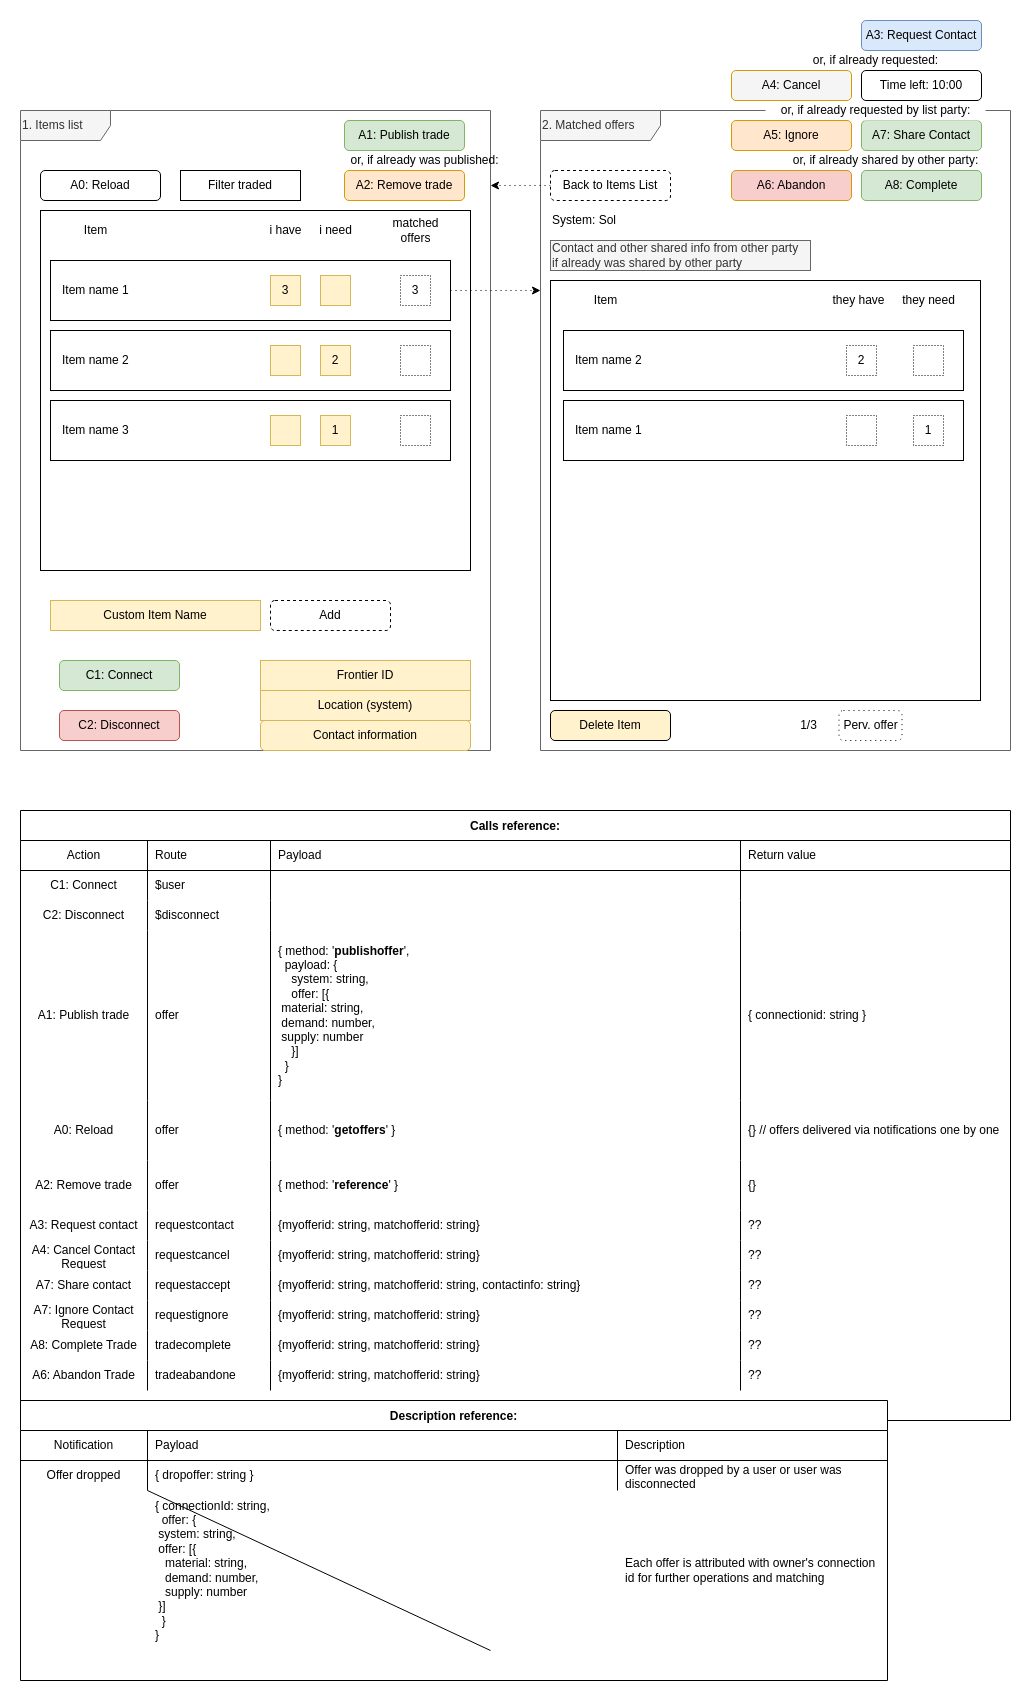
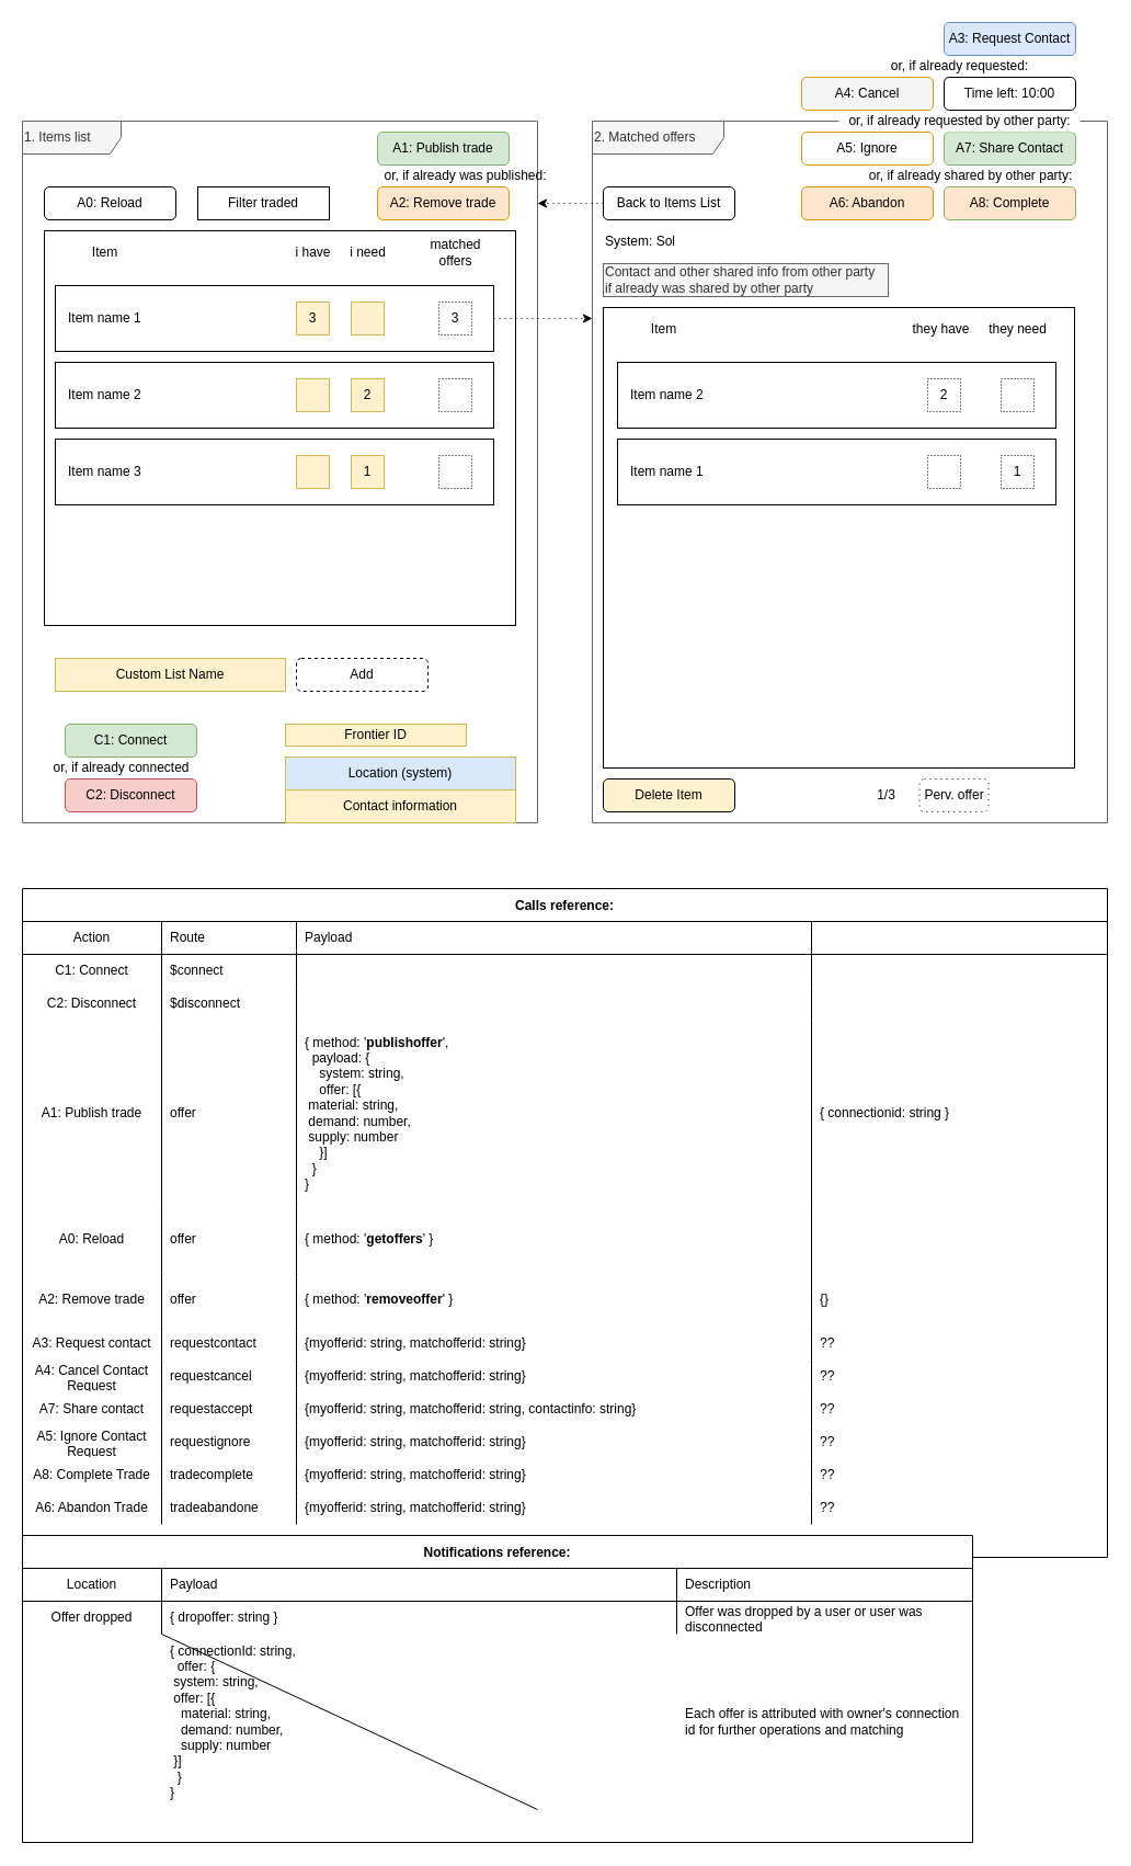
- <mxCell id="41" value="or, if already requested by list party:" style="text;html=1;align=center;verticalAlign=middle;resizable=0;points=[];autosize=1;strokeColor=none;fillColor=#ffffff;" parent="1" vertex="1"><mxGeometry x="765" y="100" width="220" height="20" as="geometry" /></mxCell>
+ <mxCell id="41" value="or, if already requested by other party:" style="text;html=1;align=center;verticalAlign=middle;resizable=0;points=[];autosize=1;strokeColor=none;fillColor=#ffffff;" parent="1" vertex="1"><mxGeometry x="765" y="100" width="220" height="20" as="geometry" /></mxCell>
- <mxCell id="50" value="A5: Ignore" style="rounded=1;whiteSpace=wrap;html=1;align=center;fillColor=#ffe6cc;strokeColor=#d79b00;" parent="1" vertex="1"><mxGeometry x="731" y="120" width="120" height="30" as="geometry" /></mxCell>
+ <mxCell id="50" value="A5: Ignore" style="rounded=1;whiteSpace=wrap;html=1;align=center;fillColor=#ffffff;strokeColor=#d79b00;" parent="1" vertex="1"><mxGeometry x="731" y="120" width="120" height="30" as="geometry" /></mxCell>
- <mxCell id="57" value="Back to Items List" style="rounded=1;whiteSpace=wrap;html=1;align=center;dashed=1;" parent="1" vertex="1"><mxGeometry x="550" width="120" height="30" as="geometry" y="170" /></mxCell>
+ <mxCell id="57" value="Back to Items List" style="rounded=1;whiteSpace=wrap;html=1;align=center;" parent="1" vertex="1"><mxGeometry x="550" width="120" height="30" as="geometry" y="170" /></mxCell>
- <mxCell id="46" value="A6: Abandon" style="rounded=1;whiteSpace=wrap;html=1;align=center;fillColor=#f8cecc;strokeColor=#d79b00;" parent="1" vertex="1"><mxGeometry x="731" width="120" height="30" as="geometry" y="170" /></mxCell>
+ <mxCell id="46" value="A6: Abandon" style="rounded=1;whiteSpace=wrap;html=1;align=center;fillColor=#ffe6cc;strokeColor=#d79b00;" parent="1" vertex="1"><mxGeometry x="731" width="120" height="30" as="geometry" y="170" /></mxCell>
- <mxCell id="45" value="A8: Complete" style="rounded=1;whiteSpace=wrap;html=1;align=center;fillColor=#d5e8d4;strokeColor=#82b366;" parent="1" vertex="1"><mxGeometry x="861" width="120" height="30" as="geometry" y="170" /></mxCell>
+ <mxCell id="45" value="A8: Complete" style="rounded=1;whiteSpace=wrap;html=1;align=center;fillColor=#ffe6cc;strokeColor=#82b366;" parent="1" vertex="1"><mxGeometry x="861" width="120" height="30" as="geometry" y="170" /></mxCell>
- <mxCell id="125" value="Custom Item Name" style="rounded=0;whiteSpace=wrap;html=1;fillColor=#fff2cc;strokeColor=#d6b656;" parent="1" vertex="1"><mxGeometry x="50" y="600" width="210" height="30" as="geometry" /></mxCell>
+ <mxCell id="125" value="Custom List Name" style="rounded=0;whiteSpace=wrap;html=1;fillColor=#fff2cc;strokeColor=#d6b656;" parent="1" vertex="1"><mxGeometry x="50" y="600" width="210" height="30" as="geometry" /></mxCell>
- <mxCell id="124" value="Frontier ID" style="rounded=0;whiteSpace=wrap;html=1;fillColor=#fff2cc;strokeColor=#d6b656;" parent="1" vertex="1"><mxGeometry x="260" y="660" width="210" height="30" as="geometry" /></mxCell>
+ <mxCell id="124" value="Frontier ID" style="rounded=0;whiteSpace=wrap;html=1;fillColor=#fff2cc;strokeColor=#d6b656;" parent="1" vertex="1"><mxGeometry x="260" y="660" width="165" height="20" as="geometry" /></mxCell>
+ <mxCell id="58" value="or, if already connected" style="text;html=1;align=center;verticalAlign=middle;resizable=0;points=[];autosize=1;strokeColor=none;" parent="1" vertex="1"><mxGeometry x="40" y="690" width="140" height="20" as="geometry" /></mxCell>
- <mxCell id="61" value="Location (system)" style="rounded=0;whiteSpace=wrap;html=1;fillColor=#fff2cc;strokeColor=#d6b656;" parent="1" vertex="1"><mxGeometry x="260" y="690" width="210" height="30" as="geometry" /></mxCell>
+ <mxCell id="61" value="Location (system)" style="rounded=0;whiteSpace=wrap;html=1;fillColor=#dae8fc;strokeColor=#d6b656;" parent="1" vertex="1"><mxGeometry x="260" y="690" width="210" height="30" as="geometry" /></mxCell>
- <mxCell id="62" value="Contact information" style="whiteSpace=wrap;html=1;fillColor=#fff2cc;strokeColor=#d6b656;rounded=1;" parent="1" vertex="1"><mxGeometry x="260" y="720" width="210" height="30" as="geometry" /></mxCell>
+ <mxCell id="62" value="Contact information" style="rounded=0;whiteSpace=wrap;html=1;fillColor=#fff2cc;strokeColor=#d6b656;" parent="1" vertex="1"><mxGeometry x="260" y="720" width="210" height="30" as="geometry" /></mxCell>
- <mxCell id="68" value="Return value" style="shape=partialRectangle;html=1;whiteSpace=wrap;connectable=0;fillColor=none;top=0;left=0;bottom=0;right=0;align=left;spacingLeft=6;overflow=hidden;pointerEvents=1;" parent="64" vertex="1"><mxGeometry x="720" width="270" height="30" as="geometry" /></mxCell>
- <mxCell id="71" value="$user" style="shape=partialRectangle;html=1;whiteSpace=wrap;connectable=0;fillColor=none;top=0;left=0;bottom=0;right=0;align=left;spacingLeft=6;overflow=hidden;pointerEvents=1;" parent="69" vertex="1"><mxGeometry x="127" width="123" height="30" as="geometry" /></mxCell>
+ <mxCell id="71" value="$connect" style="shape=partialRectangle;html=1;whiteSpace=wrap;connectable=0;fillColor=none;top=0;left=0;bottom=0;right=0;align=left;spacingLeft=6;overflow=hidden;pointerEvents=1;" parent="69" vertex="1"><mxGeometry x="127" width="123" height="30" as="geometry" /></mxCell>
- <mxCell id="88" value="&lt;span&gt;{} // offers delivered via notifications one by one&lt;br&gt;&lt;/span&gt;" style="shape=partialRectangle;html=1;whiteSpace=wrap;connectable=0;fillColor=none;top=0;left=0;bottom=0;right=0;align=left;spacingLeft=6;overflow=hidden;pointerEvents=1;" parent="84" vertex="1"><mxGeometry x="720" width="270" height="60" as="geometry" /></mxCell>
- <mxCell id="92" value="{&amp;nbsp;&lt;span&gt;method: '&lt;/span&gt;&lt;b&gt;reference&lt;/b&gt;&lt;span&gt;'&amp;nbsp;&lt;/span&gt;}" style="shape=partialRectangle;html=1;whiteSpace=wrap;connectable=0;fillColor=none;top=0;left=0;bottom=0;right=0;align=left;spacingLeft=6;overflow=hidden;pointerEvents=1;" parent="89" vertex="1"><mxGeometry x="250" width="470" height="50" as="geometry" /></mxCell>
+ <mxCell id="92" value="{&amp;nbsp;&lt;span&gt;method: '&lt;/span&gt;&lt;b&gt;removeoffer&lt;/b&gt;&lt;span&gt;'&amp;nbsp;&lt;/span&gt;}" style="shape=partialRectangle;html=1;whiteSpace=wrap;connectable=0;fillColor=none;top=0;left=0;bottom=0;right=0;align=left;spacingLeft=6;overflow=hidden;pointerEvents=1;" parent="89" vertex="1"><mxGeometry x="250" width="470" height="50" as="geometry" /></mxCell>
- <mxCell id="110" value="A7: Ignore Contact Request" style="shape=partialRectangle;html=1;whiteSpace=wrap;connectable=0;fillColor=none;top=0;left=0;bottom=0;right=0;overflow=hidden;pointerEvents=1;" parent="109" vertex="1"><mxGeometry width="127" height="30" as="geometry" /></mxCell>
+ <mxCell id="110" value="A5: Ignore Contact Request" style="shape=partialRectangle;html=1;whiteSpace=wrap;connectable=0;fillColor=none;top=0;left=0;bottom=0;right=0;overflow=hidden;pointerEvents=1;" parent="109" vertex="1"><mxGeometry width="127" height="30" as="geometry" /></mxCell>
- <mxCell id="128" value="Description reference:" style="shape=table;startSize=30;container=1;collapsible=0;childLayout=tableLayout;fixedRows=1;rowLines=0;fontStyle=1;align=center;pointerEvents=1;fillColor=#ffffff;" parent="1" vertex="1"><mxGeometry x="20" y="1400" width="867" height="280" as="geometry" /></mxCell>
+ <mxCell id="128" value="Notifications reference:" style="shape=table;startSize=30;container=1;collapsible=0;childLayout=tableLayout;fixedRows=1;rowLines=0;fontStyle=1;align=center;pointerEvents=1;fillColor=#ffffff;" parent="1" vertex="1"><mxGeometry x="20" y="1400" width="867" height="280" as="geometry" /></mxCell>
- <mxCell id="130" value="Notification" style="shape=partialRectangle;html=1;whiteSpace=wrap;connectable=0;fillColor=none;top=0;left=0;bottom=0;right=0;overflow=hidden;pointerEvents=1;" parent="129" vertex="1"><mxGeometry width="127" height="30" as="geometry" /></mxCell>
+ <mxCell id="130" value="Location" style="shape=partialRectangle;html=1;whiteSpace=wrap;connectable=0;fillColor=none;top=0;left=0;bottom=0;right=0;overflow=hidden;pointerEvents=1;" parent="129" vertex="1"><mxGeometry width="127" height="30" as="geometry" /></mxCell>
